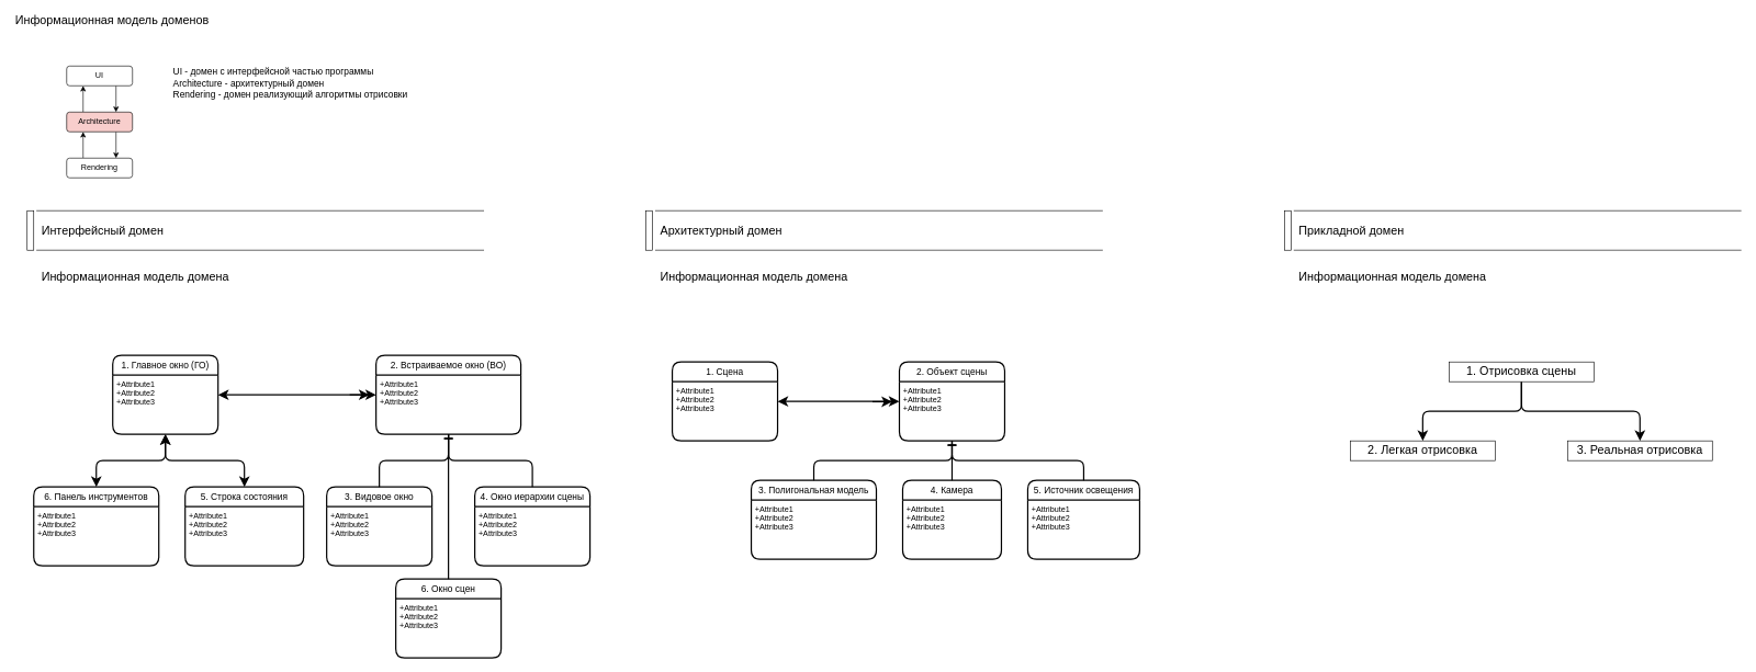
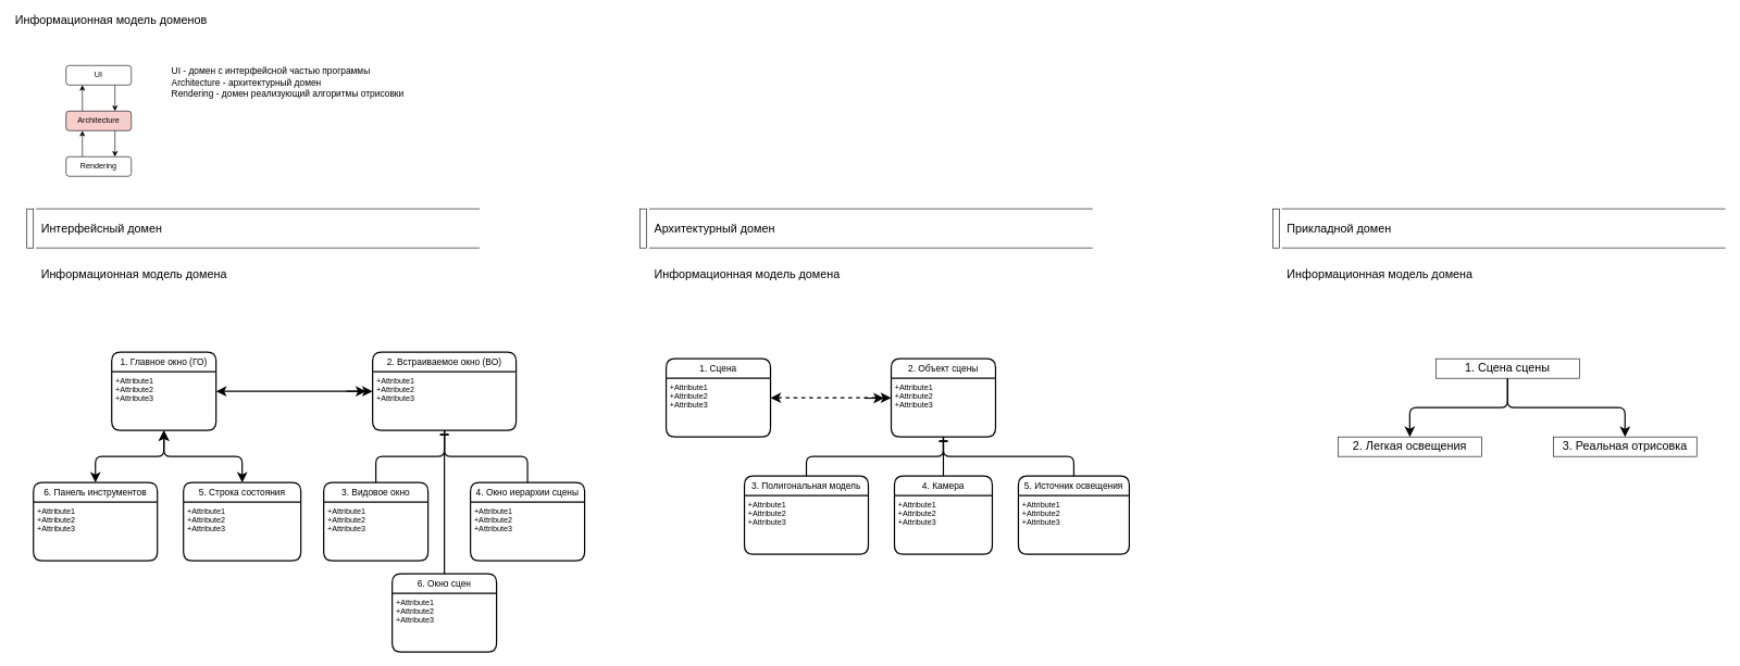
- <mxCell id="64" value="1. Отрисовка сцены" style="rounded=0;whiteSpace=wrap;html=1;fontSize=18;align=center;" vertex="1" parent="1"><mxGeometry x="2200" y="550" width="220" height="30" as="geometry" /></mxCell>
+ <mxCell id="64" value="1. Сцена сцены" style="rounded=0;whiteSpace=wrap;html=1;fontSize=18;align=center;" vertex="1" parent="1"><mxGeometry x="2200" y="550" width="220" height="30" as="geometry" /></mxCell>
- <mxCell id="55" style="edgeStyle=orthogonalEdgeStyle;rounded=1;orthogonalLoop=1;jettySize=auto;html=1;fontSize=18;startArrow=classic;startFill=1;endArrow=classic;endFill=1;startSize=10;endSize=10;strokeWidth=2;" edge="1" parent="1" source="42" target="44"><mxGeometry relative="1" as="geometry" /></mxCell>
+ <mxCell id="55" style="edgeStyle=orthogonalEdgeStyle;rounded=1;orthogonalLoop=1;jettySize=auto;html=1;fontSize=18;startArrow=classic;startFill=1;endArrow=classic;endFill=1;startSize=10;endSize=10;strokeWidth=2;dashed=1;" edge="1" parent="1" source="42" target="44"><mxGeometry relative="1" as="geometry" /></mxCell>
- <mxCell id="65" value="2. Легкая отрисовка" style="rounded=0;whiteSpace=wrap;html=1;fontSize=18;align=center;" vertex="1" parent="1"><mxGeometry x="2050" y="670" width="220" height="30" as="geometry" /></mxCell>
+ <mxCell id="65" value="2. Легкая освещения" style="rounded=0;whiteSpace=wrap;html=1;fontSize=18;align=center;" vertex="1" parent="1"><mxGeometry x="2050" y="670" width="220" height="30" as="geometry" /></mxCell>
